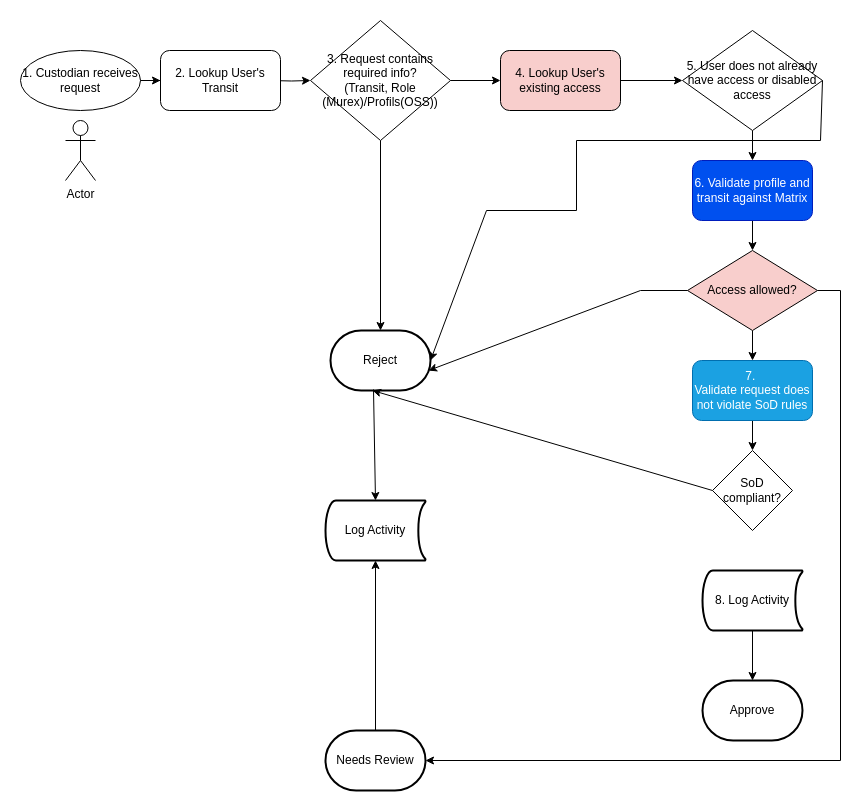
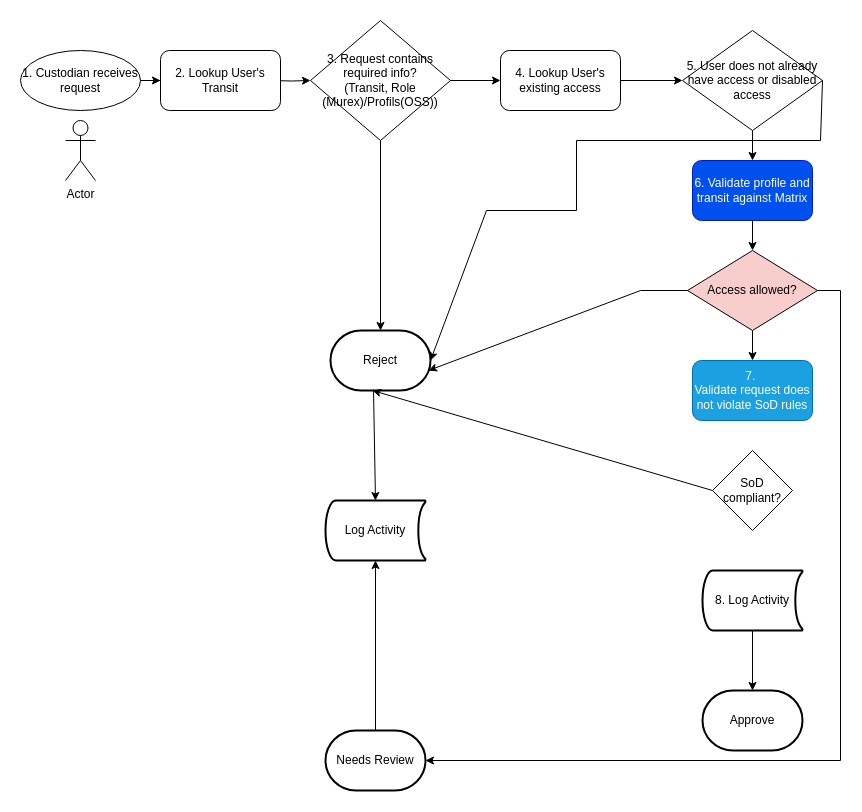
- <mxCell id="26" value="4. Lookup User's existing access" style="rounded=1;whiteSpace=wrap;html=1;fillColor=#f8cecc;" vertex="1" parent="1"><mxGeometry x="500" y="50" width="120" height="60" as="geometry" /></mxCell>
+ <mxCell id="26" value="4. Lookup User's existing access" style="rounded=1;whiteSpace=wrap;html=1;" vertex="1" parent="1"><mxGeometry x="500" y="50" width="120" height="60" as="geometry" /></mxCell>
- <mxCell id="5" value="" style="edgeStyle=orthogonalEdgeStyle;rounded=0;orthogonalLoop=1;jettySize=auto;html=1;" parent="1" source="6" target="16" edge="1"><mxGeometry relative="1" as="geometry" /></mxCell>
- <mxCell id="20" value="Approve" style="strokeWidth=2;html=1;shape=mxgraph.flowchart.terminator;whiteSpace=wrap;" vertex="1" parent="1"><mxGeometry x="702" y="680" width="100" height="60" as="geometry" /></mxCell>
+ <mxCell id="20" value="Approve" style="strokeWidth=2;html=1;shape=mxgraph.flowchart.terminator;whiteSpace=wrap;" vertex="1" parent="1"><mxGeometry x="702" y="690" width="100" height="60" as="geometry" /></mxCell>
